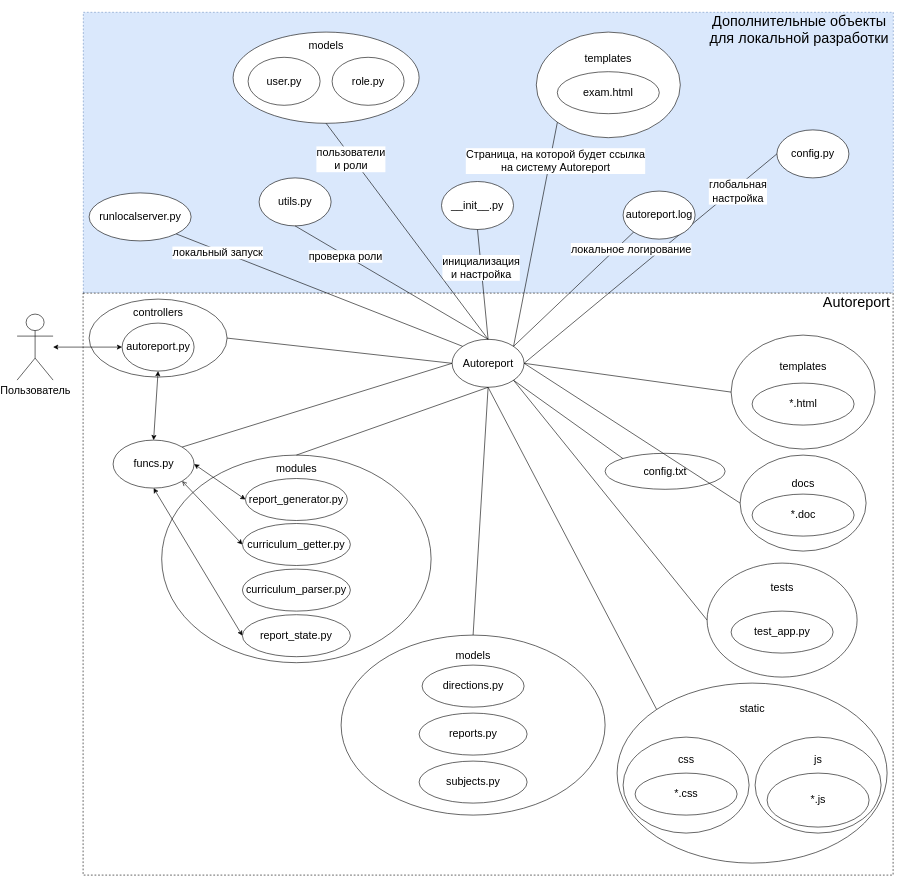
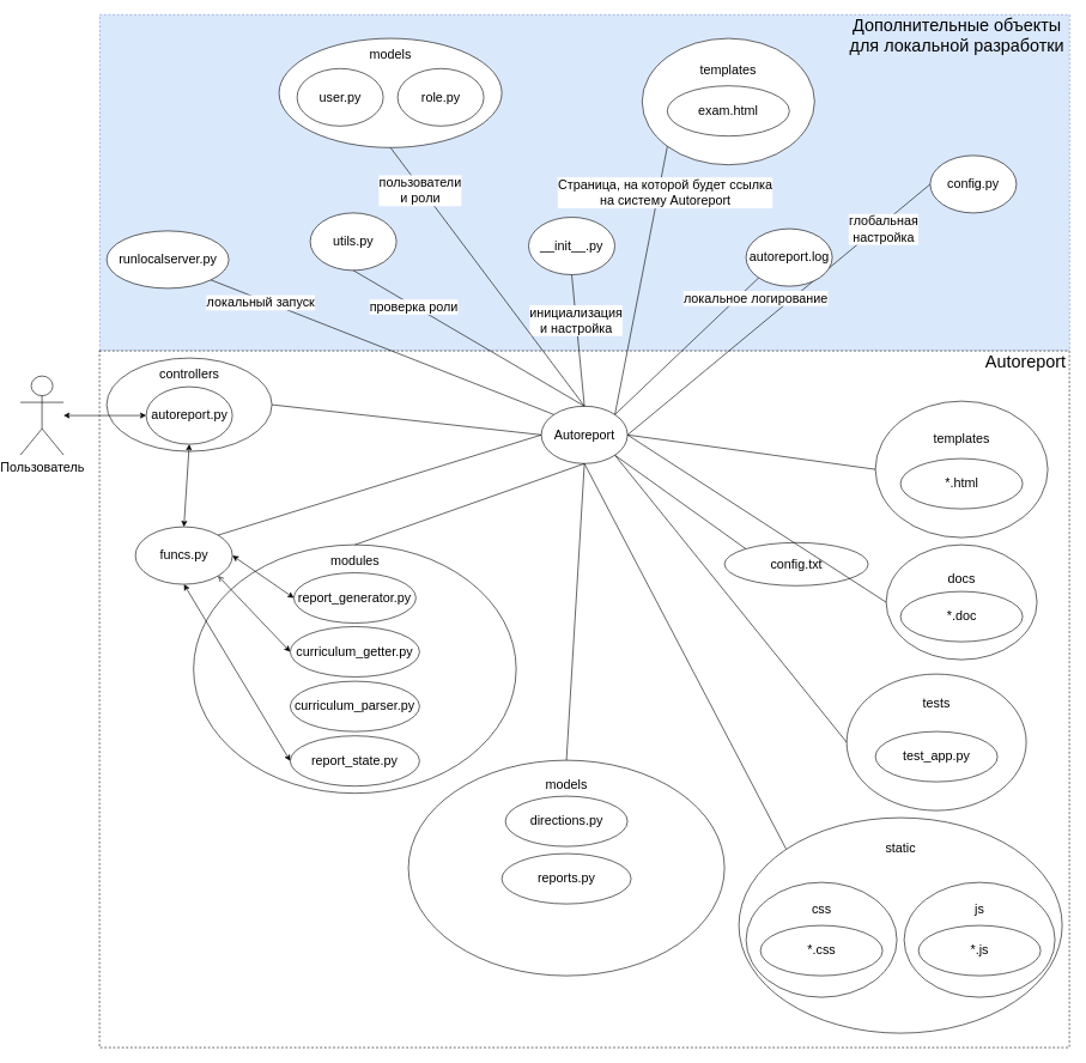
- <mxCell id="54" value="&lt;font style=&quot;font-size: 18px;&quot;&gt;subjects.py&lt;/font&gt;" style="ellipse;whiteSpace=wrap;html=1;" vertex="1" parent="1"><mxGeometry x="690.667" y="1268" width="180" height="70" as="geometry" /></mxCell>
- <mxCell id="62" value="&lt;font style=&quot;font-size: 18px;&quot;&gt;*.js&lt;/font&gt;" style="ellipse;whiteSpace=wrap;html=1;" vertex="1" parent="1"><mxGeometry x="1270.667" y="1288" width="170" height="90" as="geometry" /></mxCell>
+ <mxCell id="62" value="&lt;font style=&quot;font-size: 18px;&quot;&gt;*.js&lt;/font&gt;" style="ellipse;whiteSpace=wrap;html=1;" vertex="1" parent="1"><mxGeometry x="1270.667" y="1288" width="170" height="70" as="geometry" /></mxCell>
